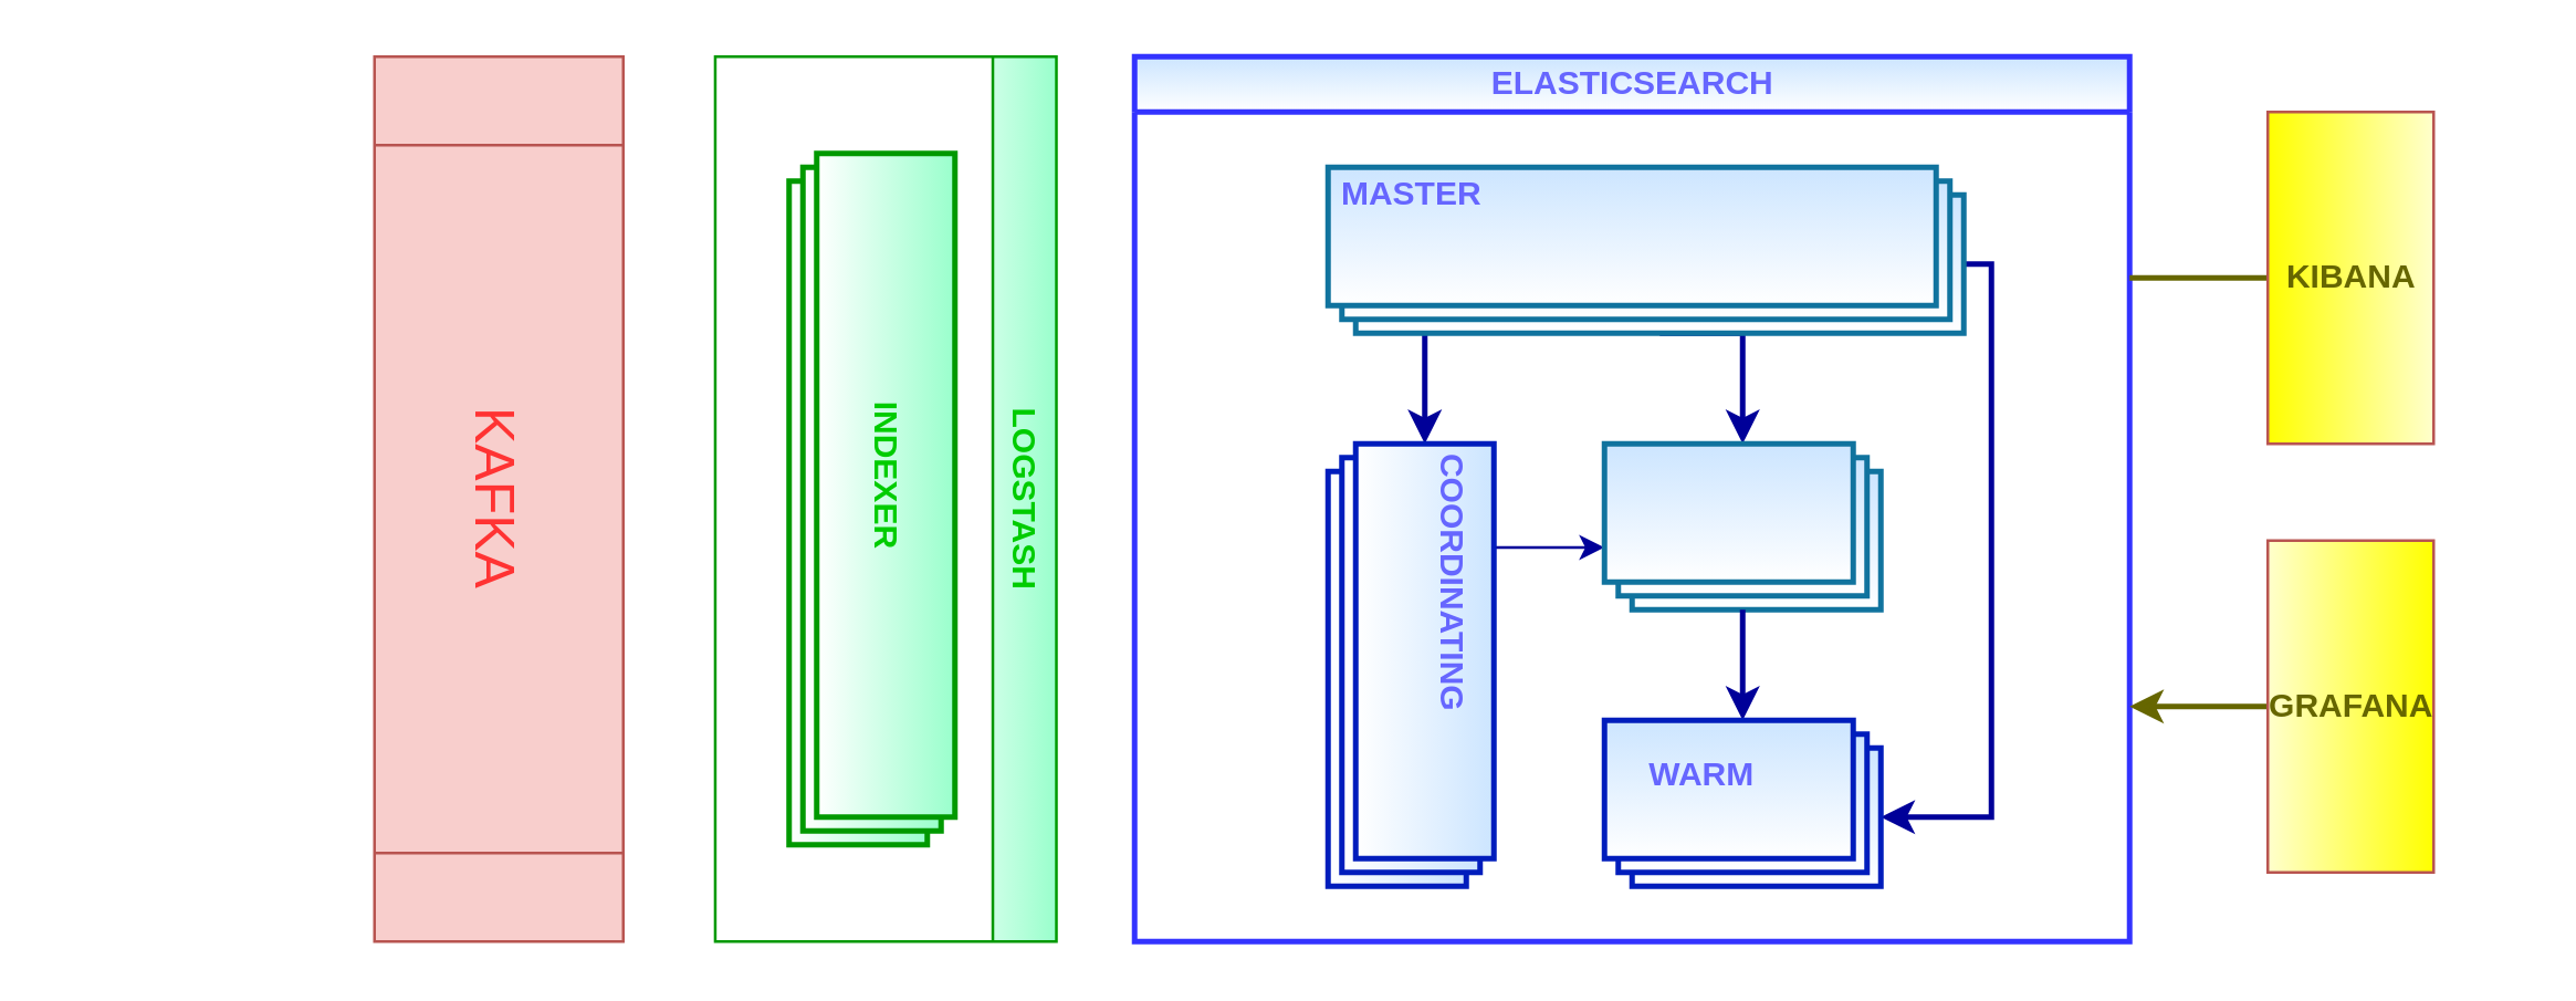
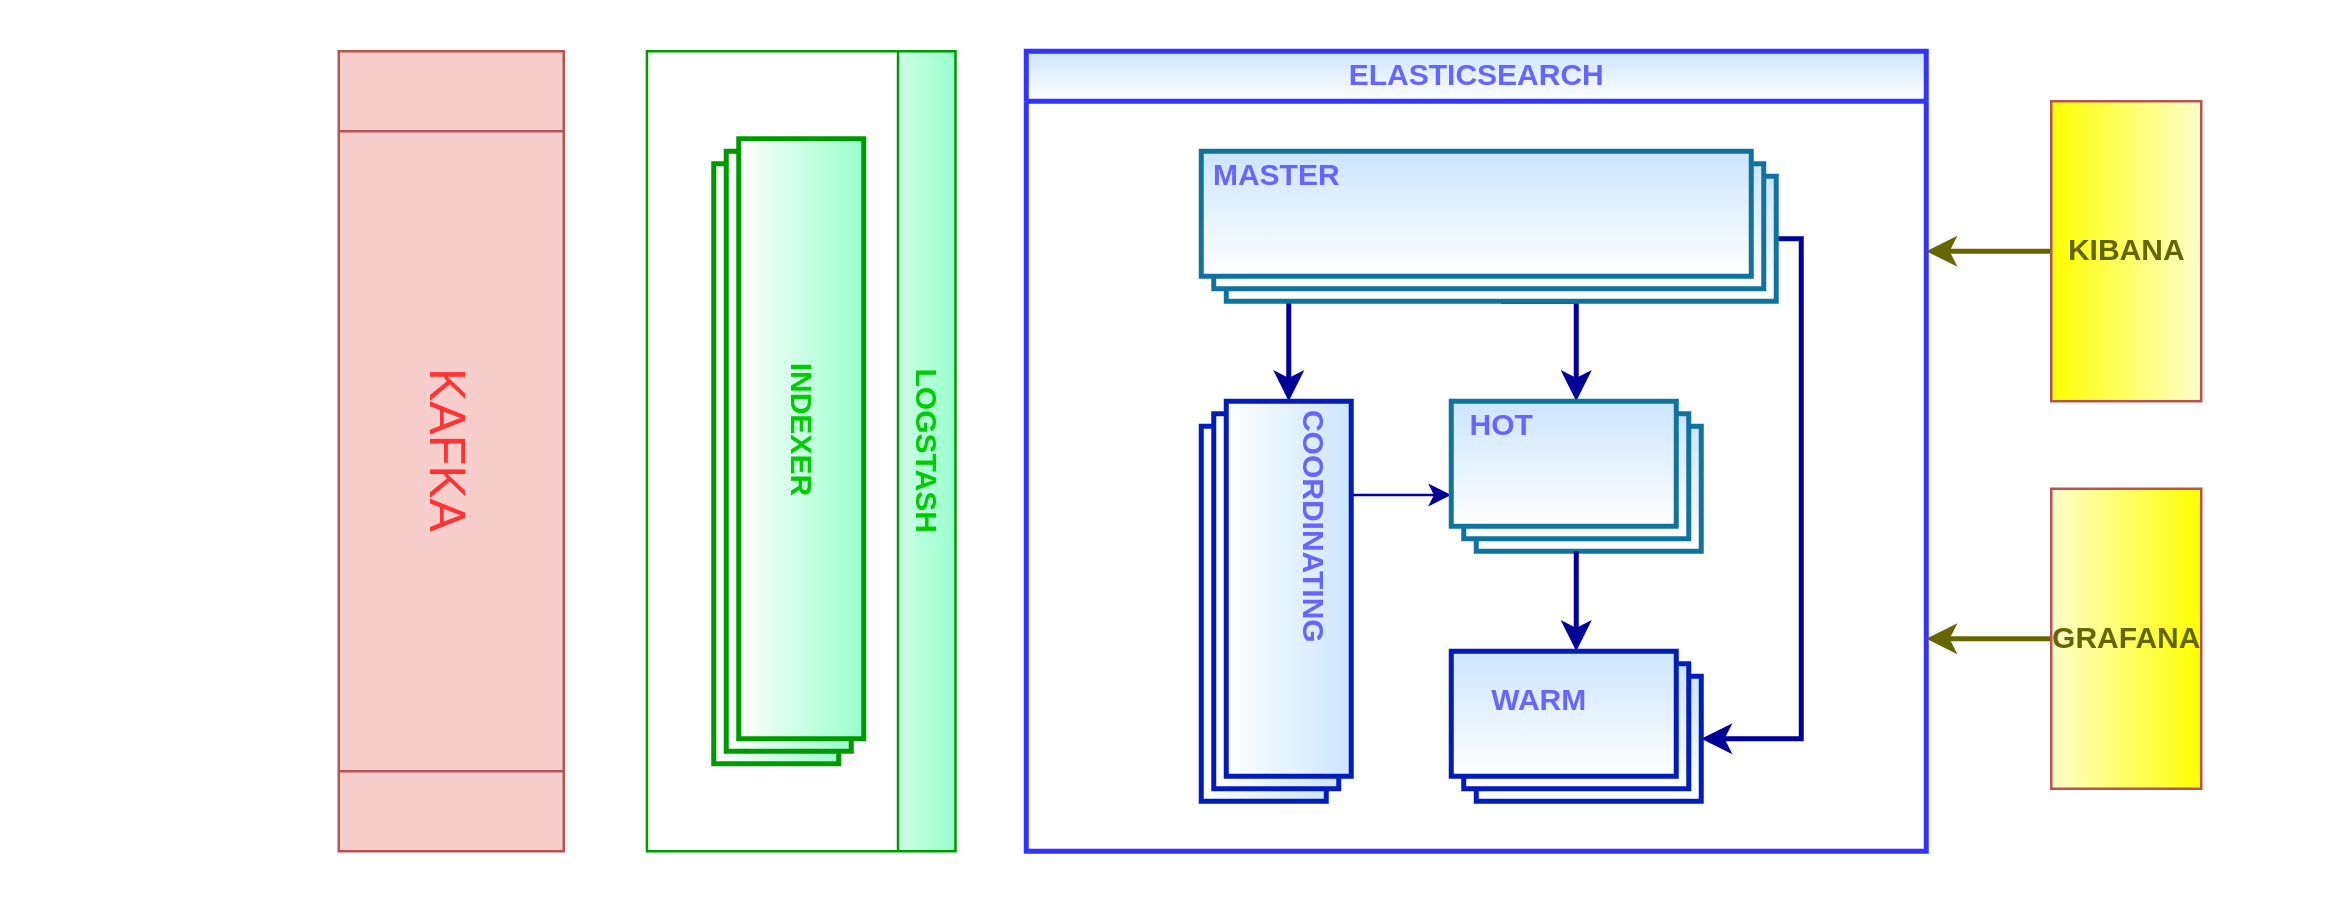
- <mxCell id="17" style="edgeStyle=orthogonalEdgeStyle;rounded=0;orthogonalLoop=1;jettySize=auto;html=1;entryX=1;entryY=0.25;entryDx=0;entryDy=0;fontColor=#666600;strokeColor=#666600;strokeWidth=2;endArrow=none;" edge="1" parent="1" source="18" target="3"><mxGeometry relative="1" as="geometry" /></mxCell>
+ <mxCell id="17" style="edgeStyle=orthogonalEdgeStyle;rounded=0;orthogonalLoop=1;jettySize=auto;html=1;entryX=1;entryY=0.25;entryDx=0;entryDy=0;fontColor=#666600;strokeColor=#666600;strokeWidth=2;" edge="1" parent="1" source="18" target="3"><mxGeometry relative="1" as="geometry" /></mxCell>
+ <mxCell id="14" value="HOT" style="text;html=1;align=center;verticalAlign=middle;resizable=0;points=[];autosize=1;fontColor=#6666FF;fontStyle=1" vertex="1" parent="3"><mxGeometry x="170" y="140" width="40" height="20" as="geometry" /></mxCell>
